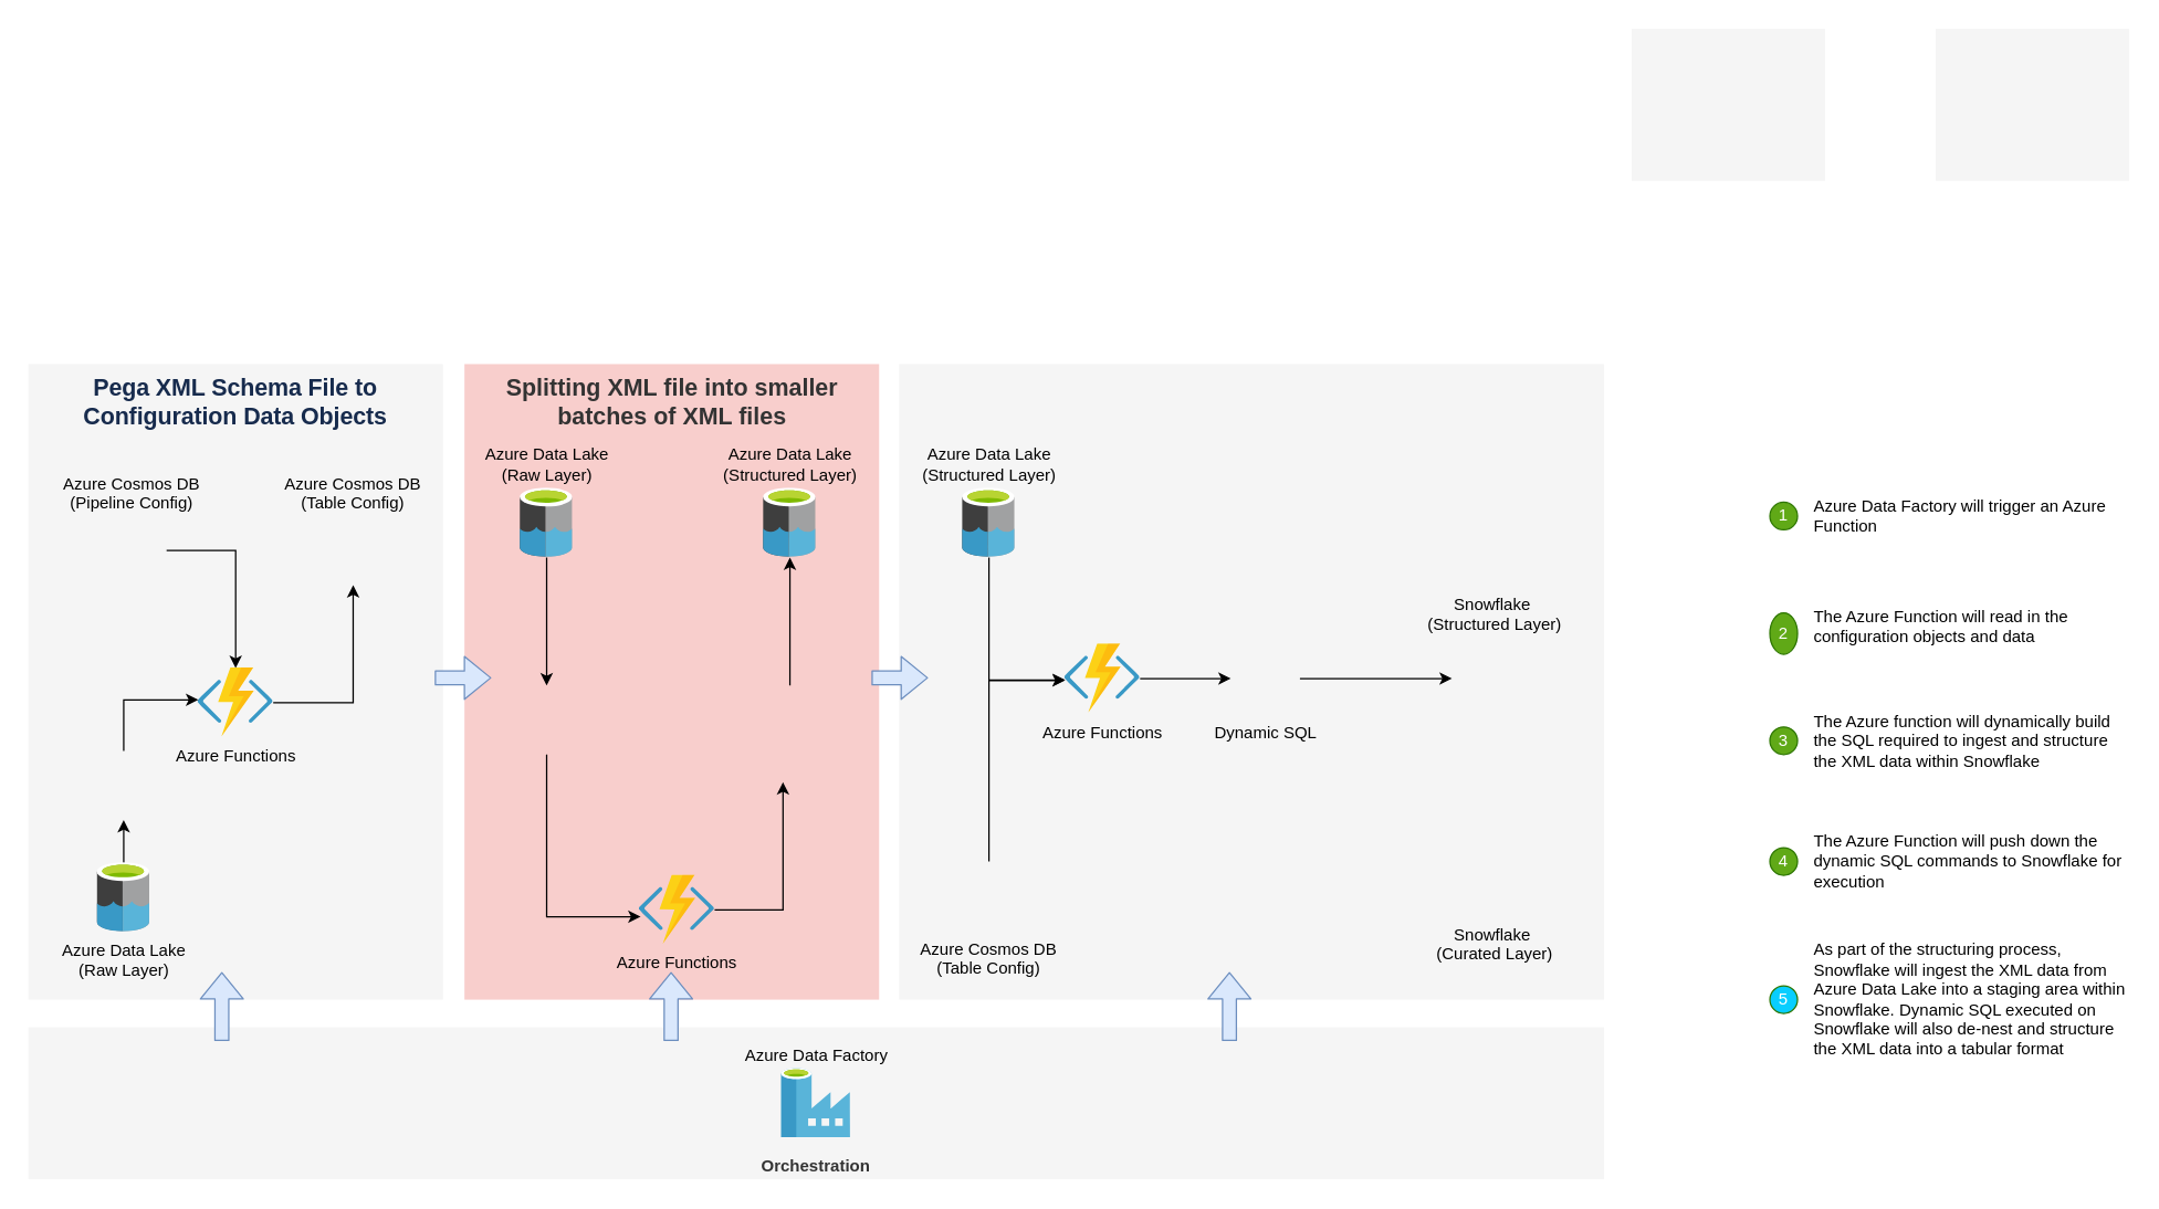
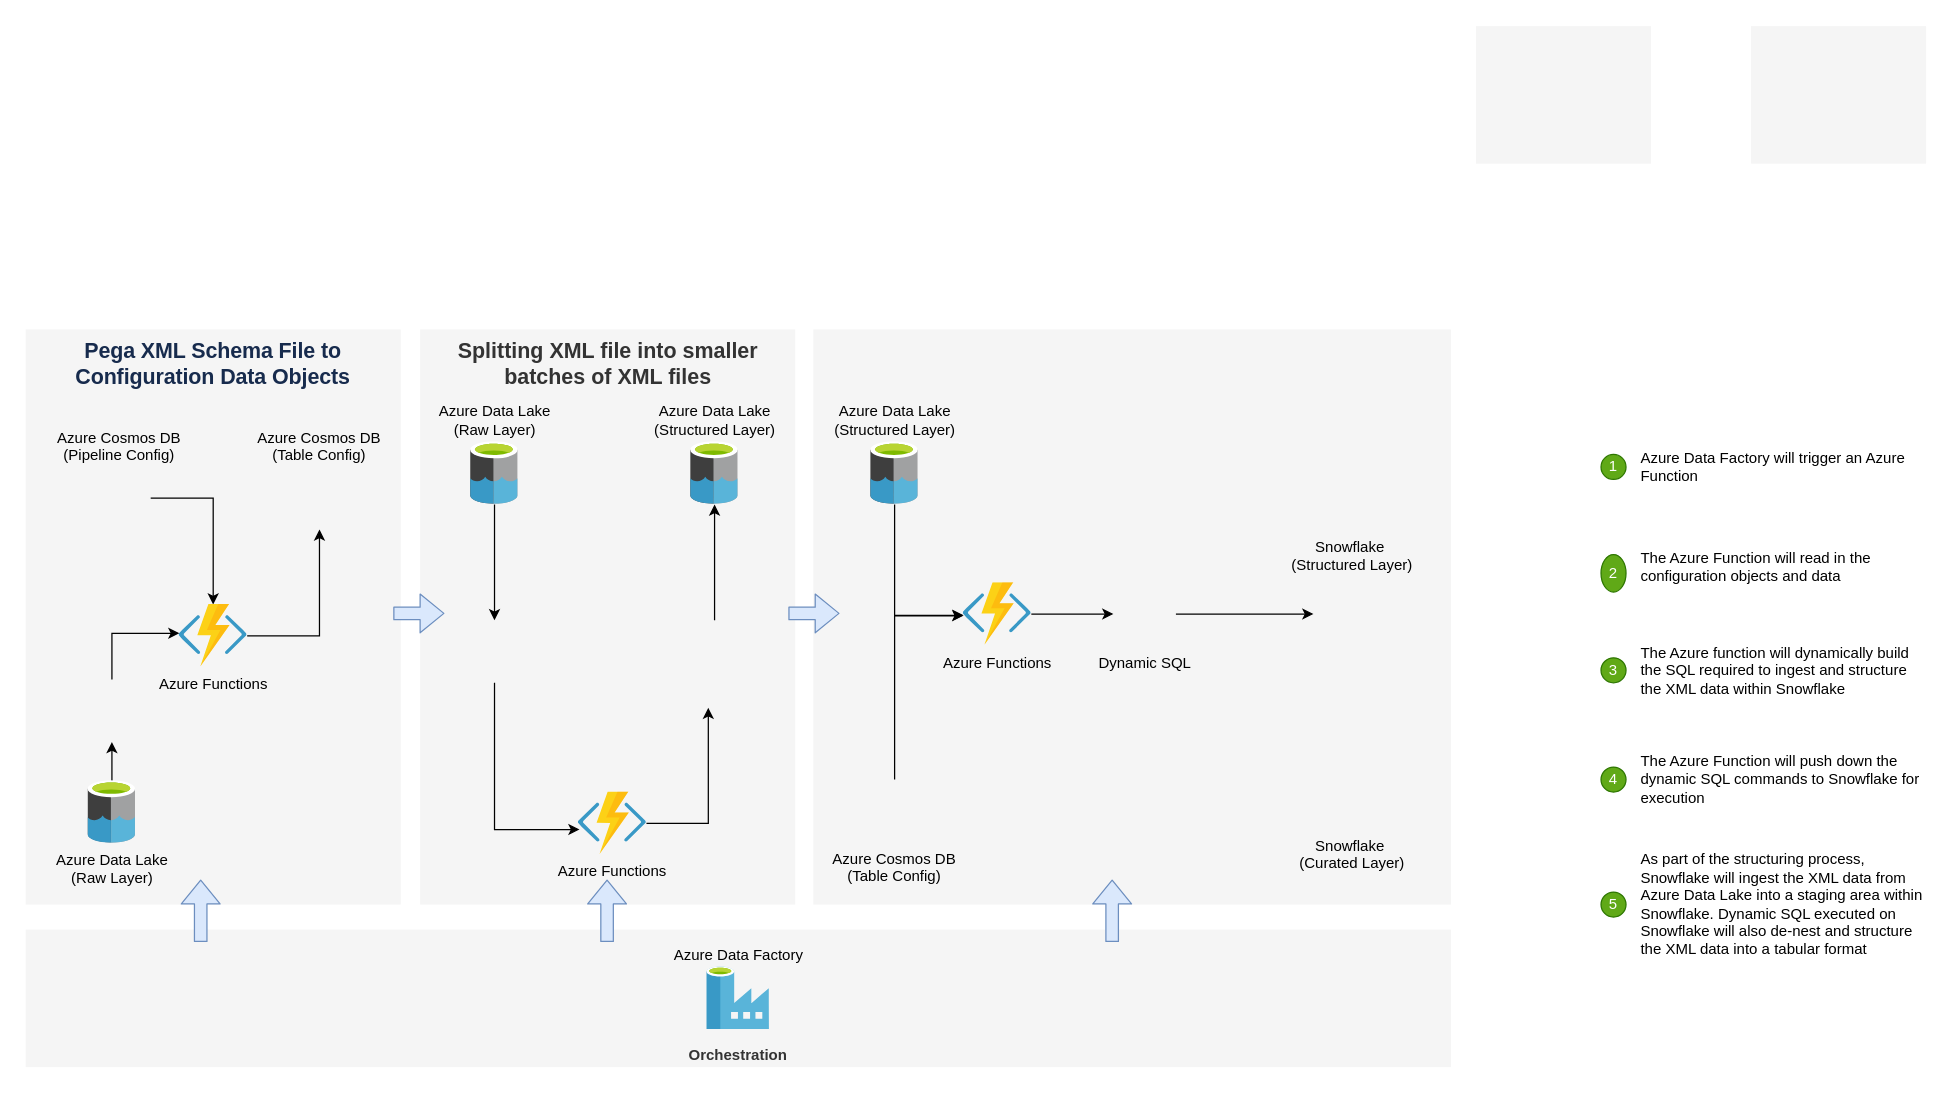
- <mxCell id="3" value="&lt;b style=&quot;font-size: 17.16px;&quot;&gt;Splitting XML file into smaller batches of XML files&lt;/b&gt;" style="rounded=0;whiteSpace=wrap;html=1;fillColor=#f8cecc;fontColor=#333333;strokeColor=none;align=center;verticalAlign=top;labelPosition=center;verticalLabelPosition=middle;fontSize=17.16;" parent="1" vertex="1"><mxGeometry x="335.53" y="263" width="300" height="460" as="geometry" /></mxCell>
+ <mxCell id="3" value="&lt;b style=&quot;font-size: 17.16px;&quot;&gt;Splitting XML file into smaller batches of XML files&lt;/b&gt;" style="rounded=0;whiteSpace=wrap;html=1;fillColor=#f5f5f5;fontColor=#333333;strokeColor=none;align=center;verticalAlign=top;labelPosition=center;verticalLabelPosition=middle;fontSize=17.16;" parent="1" vertex="1"><mxGeometry x="335.53" y="263" width="300" height="460" as="geometry" /></mxCell>
- <mxCell id="25" value="5" style="ellipse;whiteSpace=wrap;html=1;aspect=fixed;fillColor=#08ceff;strokeColor=#2D7600;fontColor=#ffffff;" parent="1" vertex="1"><mxGeometry x="1280" y="713" width="20" height="20" as="geometry" /></mxCell>
+ <mxCell id="25" value="5" style="ellipse;whiteSpace=wrap;html=1;aspect=fixed;fillColor=#60a917;strokeColor=#2D7600;fontColor=#ffffff;" parent="1" vertex="1"><mxGeometry x="1280" y="713" width="20" height="20" as="geometry" /></mxCell>
